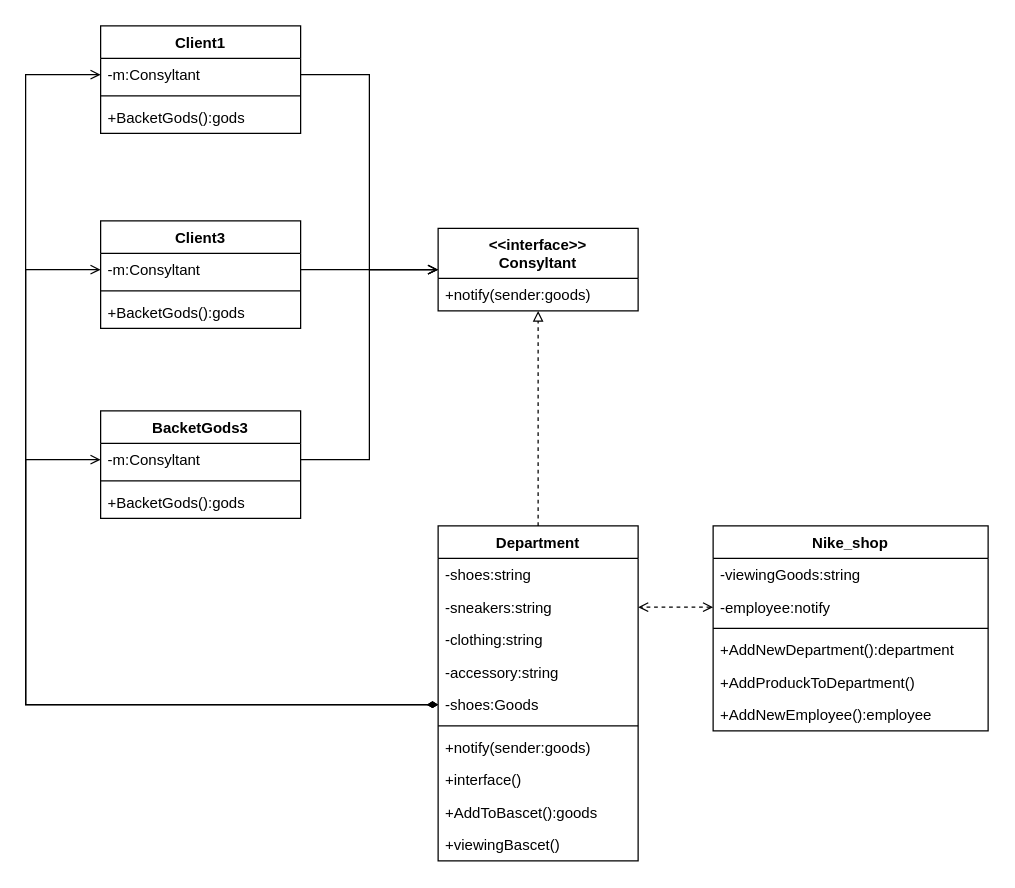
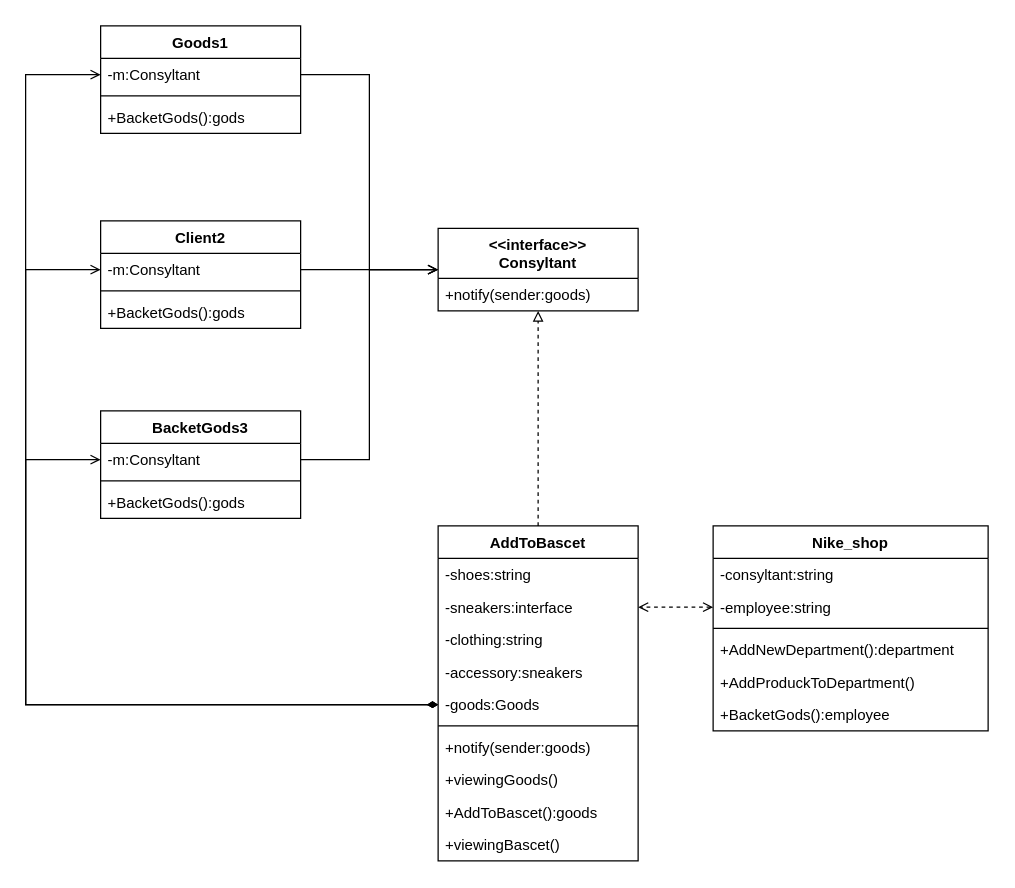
- <mxCell id="16" value="Client1" style="swimlane;fontStyle=1;align=center;verticalAlign=top;childLayout=stackLayout;horizontal=1;startSize=26;horizontalStack=0;resizeParent=1;resizeParentMax=0;resizeLast=0;collapsible=1;marginBottom=0;" parent="1" vertex="1"><mxGeometry x="80" y="20" width="160" height="86" as="geometry" /></mxCell>
+ <mxCell id="16" value="Goods1" style="swimlane;fontStyle=1;align=center;verticalAlign=top;childLayout=stackLayout;horizontal=1;startSize=26;horizontalStack=0;resizeParent=1;resizeParentMax=0;resizeLast=0;collapsible=1;marginBottom=0;" parent="1" vertex="1"><mxGeometry x="80" y="20" width="160" height="86" as="geometry" /></mxCell>
- <mxCell id="20" value="Client3" style="swimlane;fontStyle=1;align=center;verticalAlign=top;childLayout=stackLayout;horizontal=1;startSize=26;horizontalStack=0;resizeParent=1;resizeParentMax=0;resizeLast=0;collapsible=1;marginBottom=0;" parent="1" vertex="1"><mxGeometry x="80" y="176" width="160" height="86" as="geometry" /></mxCell>
+ <mxCell id="20" value="Client2" style="swimlane;fontStyle=1;align=center;verticalAlign=top;childLayout=stackLayout;horizontal=1;startSize=26;horizontalStack=0;resizeParent=1;resizeParentMax=0;resizeLast=0;collapsible=1;marginBottom=0;" parent="1" vertex="1"><mxGeometry x="80" y="176" width="160" height="86" as="geometry" /></mxCell>
- <mxCell id="5" value="Department" style="swimlane;fontStyle=1;align=center;verticalAlign=top;childLayout=stackLayout;horizontal=1;startSize=26;horizontalStack=0;resizeParent=1;resizeParentMax=0;resizeLast=0;collapsible=1;marginBottom=0;" parent="1" vertex="1"><mxGeometry x="350" y="420" width="160" height="268" as="geometry" /></mxCell>
+ <mxCell id="5" value="AddToBascet" style="swimlane;fontStyle=1;align=center;verticalAlign=top;childLayout=stackLayout;horizontal=1;startSize=26;horizontalStack=0;resizeParent=1;resizeParentMax=0;resizeLast=0;collapsible=1;marginBottom=0;" parent="1" vertex="1"><mxGeometry x="350" y="420" width="160" height="268" as="geometry" /></mxCell>
- <mxCell id="29" value="-viewingGoods:string" style="text;strokeColor=none;fillColor=none;align=left;verticalAlign=top;spacingLeft=4;spacingRight=4;overflow=hidden;rotatable=0;points=[[0,0.5],[1,0.5]];portConstraint=eastwest;" parent="28" vertex="1"><mxGeometry y="26" width="220" height="26" as="geometry" /></mxCell>
+ <mxCell id="29" value="-consyltant:string" style="text;strokeColor=none;fillColor=none;align=left;verticalAlign=top;spacingLeft=4;spacingRight=4;overflow=hidden;rotatable=0;points=[[0,0.5],[1,0.5]];portConstraint=eastwest;" parent="28" vertex="1"><mxGeometry y="26" width="220" height="26" as="geometry" /></mxCell>
- <mxCell id="7" value="-sneakers:string" style="text;strokeColor=none;fillColor=none;align=left;verticalAlign=top;spacingLeft=4;spacingRight=4;overflow=hidden;rotatable=0;points=[[0,0.5],[1,0.5]];portConstraint=eastwest;" parent="5" vertex="1"><mxGeometry y="52" width="160" height="26" as="geometry" /></mxCell>
+ <mxCell id="7" value="-sneakers:interface" style="text;strokeColor=none;fillColor=none;align=left;verticalAlign=top;spacingLeft=4;spacingRight=4;overflow=hidden;rotatable=0;points=[[0,0.5],[1,0.5]];portConstraint=eastwest;" parent="5" vertex="1"><mxGeometry y="52" width="160" height="26" as="geometry" /></mxCell>
- <mxCell id="30" value="-employee:notify" style="text;strokeColor=none;fillColor=none;align=left;verticalAlign=top;spacingLeft=4;spacingRight=4;overflow=hidden;rotatable=0;points=[[0,0.5],[1,0.5]];portConstraint=eastwest;" parent="28" vertex="1"><mxGeometry y="52" width="220" height="26" as="geometry" /></mxCell>
+ <mxCell id="30" value="-employee:string" style="text;strokeColor=none;fillColor=none;align=left;verticalAlign=top;spacingLeft=4;spacingRight=4;overflow=hidden;rotatable=0;points=[[0,0.5],[1,0.5]];portConstraint=eastwest;" parent="28" vertex="1"><mxGeometry y="52" width="220" height="26" as="geometry" /></mxCell>
- <mxCell id="9" value="-accessory:string" style="text;strokeColor=none;fillColor=none;align=left;verticalAlign=top;spacingLeft=4;spacingRight=4;overflow=hidden;rotatable=0;points=[[0,0.5],[1,0.5]];portConstraint=eastwest;" parent="5" vertex="1"><mxGeometry y="104" width="160" height="26" as="geometry" /></mxCell>
+ <mxCell id="9" value="-accessory:sneakers" style="text;strokeColor=none;fillColor=none;align=left;verticalAlign=top;spacingLeft=4;spacingRight=4;overflow=hidden;rotatable=0;points=[[0,0.5],[1,0.5]];portConstraint=eastwest;" parent="5" vertex="1"><mxGeometry y="104" width="160" height="26" as="geometry" /></mxCell>
- <mxCell id="10" value="-shoes:Goods" style="text;strokeColor=none;fillColor=none;align=left;verticalAlign=top;spacingLeft=4;spacingRight=4;overflow=hidden;rotatable=0;points=[[0,0.5],[1,0.5]];portConstraint=eastwest;" parent="5" vertex="1"><mxGeometry y="130" width="160" height="26" as="geometry" /></mxCell>
+ <mxCell id="10" value="-goods:Goods" style="text;strokeColor=none;fillColor=none;align=left;verticalAlign=top;spacingLeft=4;spacingRight=4;overflow=hidden;rotatable=0;points=[[0,0.5],[1,0.5]];portConstraint=eastwest;" parent="5" vertex="1"><mxGeometry y="130" width="160" height="26" as="geometry" /></mxCell>
- <mxCell id="34" value="+AddNewEmployee():employee" style="text;strokeColor=none;fillColor=none;align=left;verticalAlign=top;spacingLeft=4;spacingRight=4;overflow=hidden;rotatable=0;points=[[0,0.5],[1,0.5]];portConstraint=eastwest;" parent="28" vertex="1"><mxGeometry y="138" width="220" height="26" as="geometry" /></mxCell>
+ <mxCell id="34" value="+BacketGods():employee" style="text;strokeColor=none;fillColor=none;align=left;verticalAlign=top;spacingLeft=4;spacingRight=4;overflow=hidden;rotatable=0;points=[[0,0.5],[1,0.5]];portConstraint=eastwest;" parent="28" vertex="1"><mxGeometry y="138" width="220" height="26" as="geometry" /></mxCell>
- <mxCell id="13" value="+interface()" style="text;strokeColor=none;fillColor=none;align=left;verticalAlign=top;spacingLeft=4;spacingRight=4;overflow=hidden;rotatable=0;points=[[0,0.5],[1,0.5]];portConstraint=eastwest;" parent="5" vertex="1"><mxGeometry y="190" width="160" height="26" as="geometry" /></mxCell>
+ <mxCell id="13" value="+viewingGoods()" style="text;strokeColor=none;fillColor=none;align=left;verticalAlign=top;spacingLeft=4;spacingRight=4;overflow=hidden;rotatable=0;points=[[0,0.5],[1,0.5]];portConstraint=eastwest;" parent="5" vertex="1"><mxGeometry y="190" width="160" height="26" as="geometry" /></mxCell>
